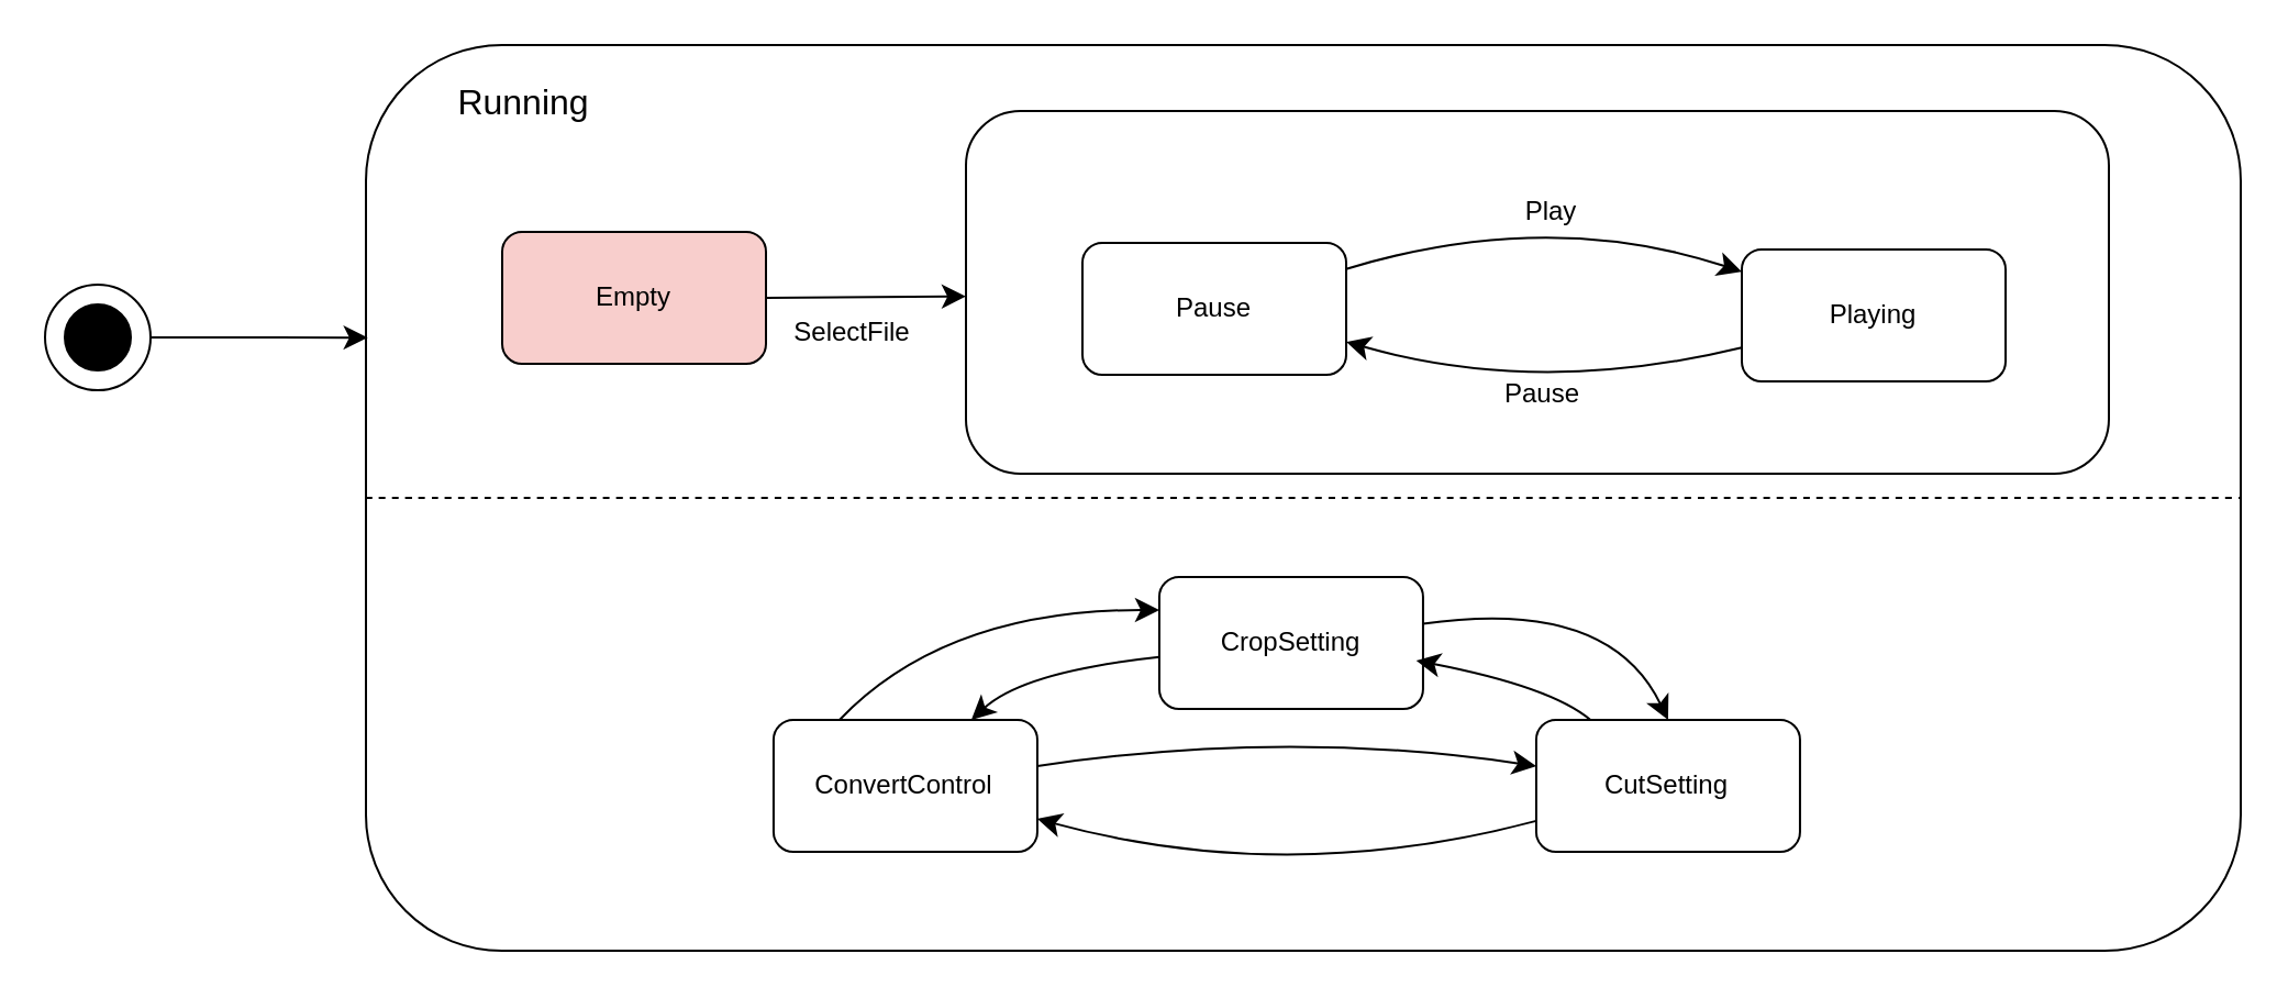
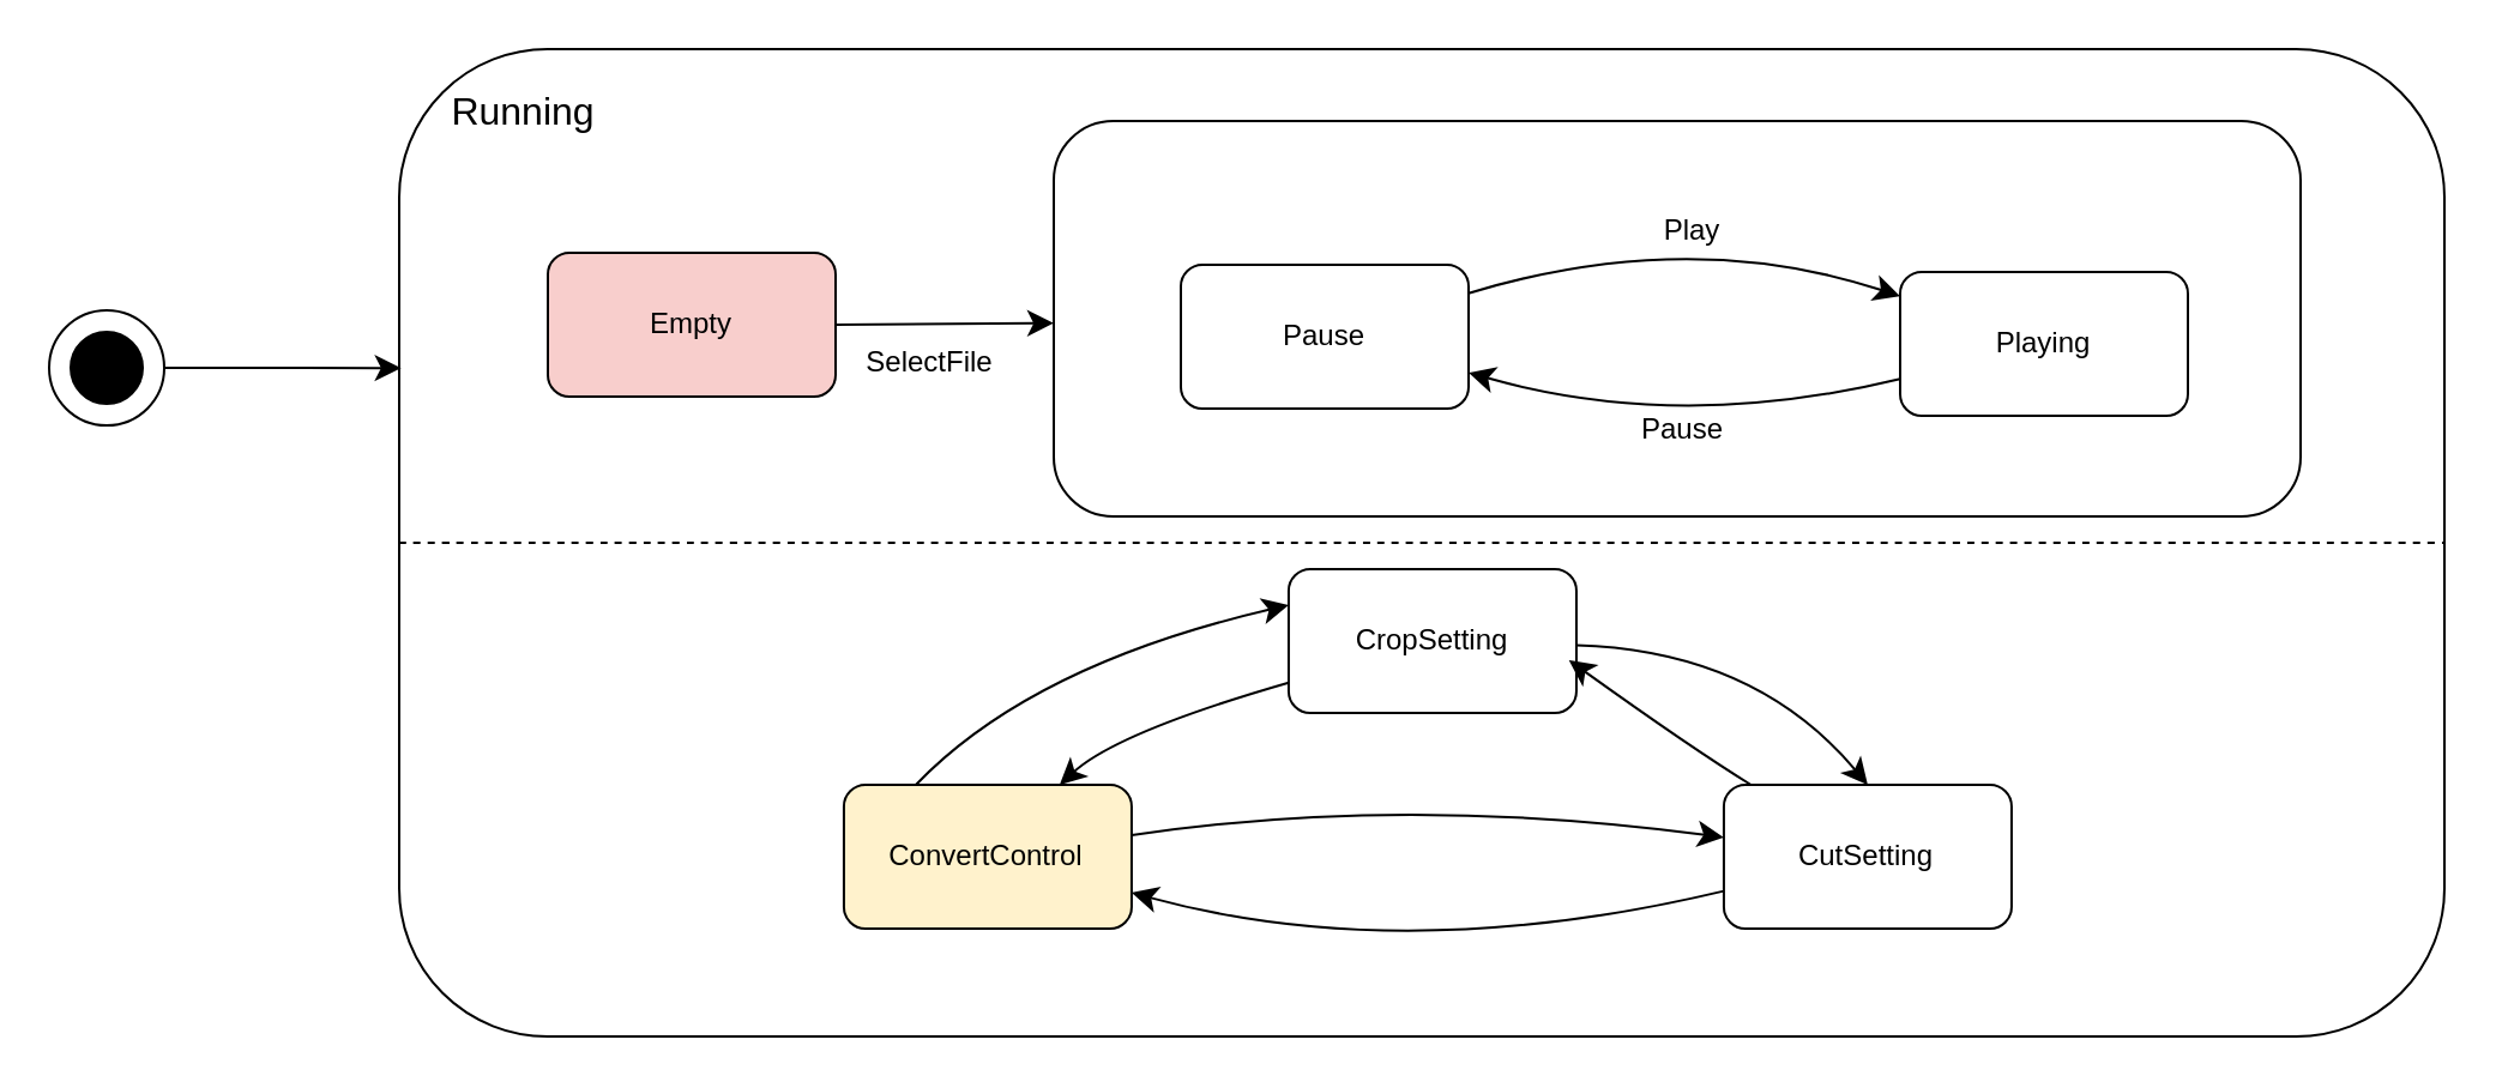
- <mxCell id="23" value="Running" style="text;html=1;align=center;verticalAlign=middle;whiteSpace=wrap;rounded=0;fontSize=16;" vertex="1" parent="1"><mxGeometry x="208.47" y="31" width="60" height="30" as="geometry" /></mxCell>
+ <mxCell id="23" value="Running" style="text;html=1;align=center;verticalAlign=middle;whiteSpace=wrap;rounded=0;fontSize=16;" vertex="1" parent="1"><mxGeometry x="188.47" y="31" width="60" height="30" as="geometry" /></mxCell>
- <mxCell id="12" value="CropSetting" style="rounded=1;whiteSpace=wrap;html=1;" vertex="1" parent="1"><mxGeometry x="526.97" y="262" width="120" height="60" as="geometry" /></mxCell>
+ <mxCell id="12" value="CropSetting" style="rounded=1;whiteSpace=wrap;html=1;" vertex="1" parent="1"><mxGeometry x="536.97" y="237" width="120" height="60" as="geometry" /></mxCell>
- <mxCell id="9" value="ConvertControl" style="rounded=1;whiteSpace=wrap;html=1;" vertex="1" parent="1"><mxGeometry x="351.47" y="327" width="120" height="60" as="geometry" /></mxCell>
+ <mxCell id="9" value="ConvertControl" style="rounded=1;whiteSpace=wrap;html=1;fillColor=#fff2cc;" vertex="1" parent="1"><mxGeometry x="351.47" y="327" width="120" height="60" as="geometry" /></mxCell>
- <mxCell id="14" value="CutSetting" style="rounded=1;whiteSpace=wrap;html=1;" vertex="1" parent="1"><mxGeometry x="698.47" y="327" width="120" height="60" as="geometry" /></mxCell>
+ <mxCell id="14" value="CutSetting" style="rounded=1;whiteSpace=wrap;html=1;" vertex="1" parent="1"><mxGeometry x="718.47" y="327" width="120" height="60" as="geometry" /></mxCell>
